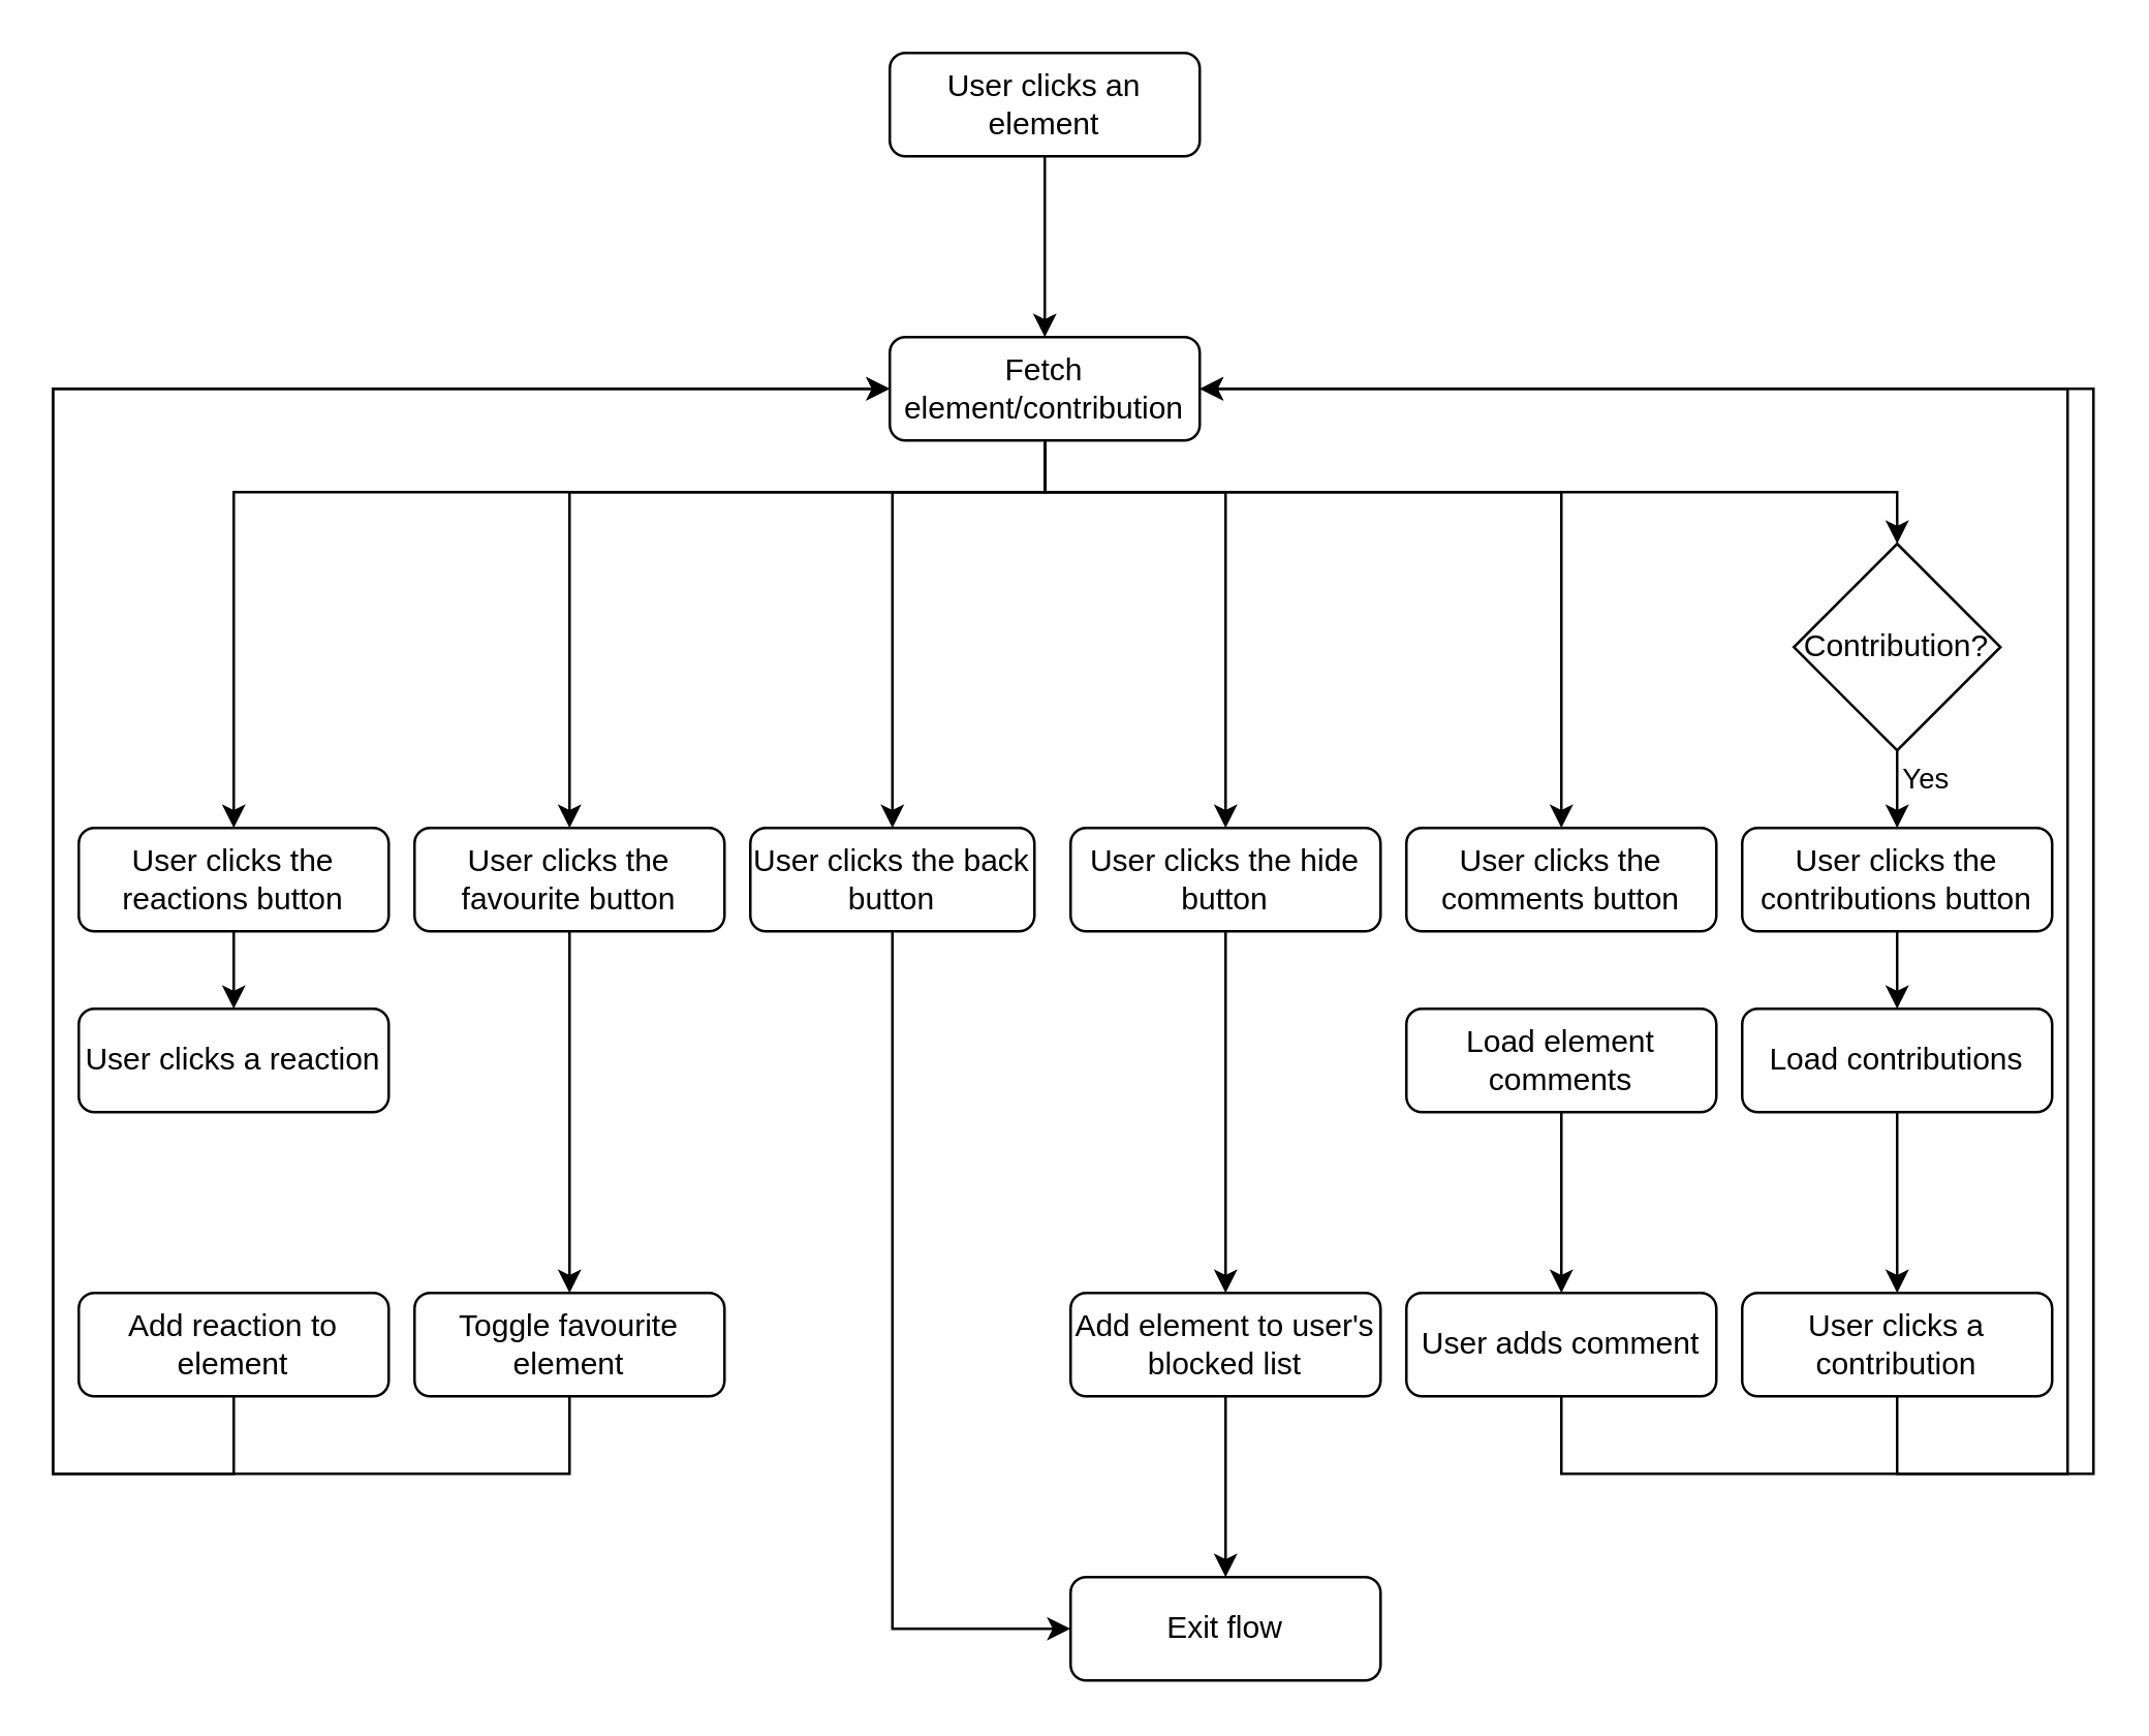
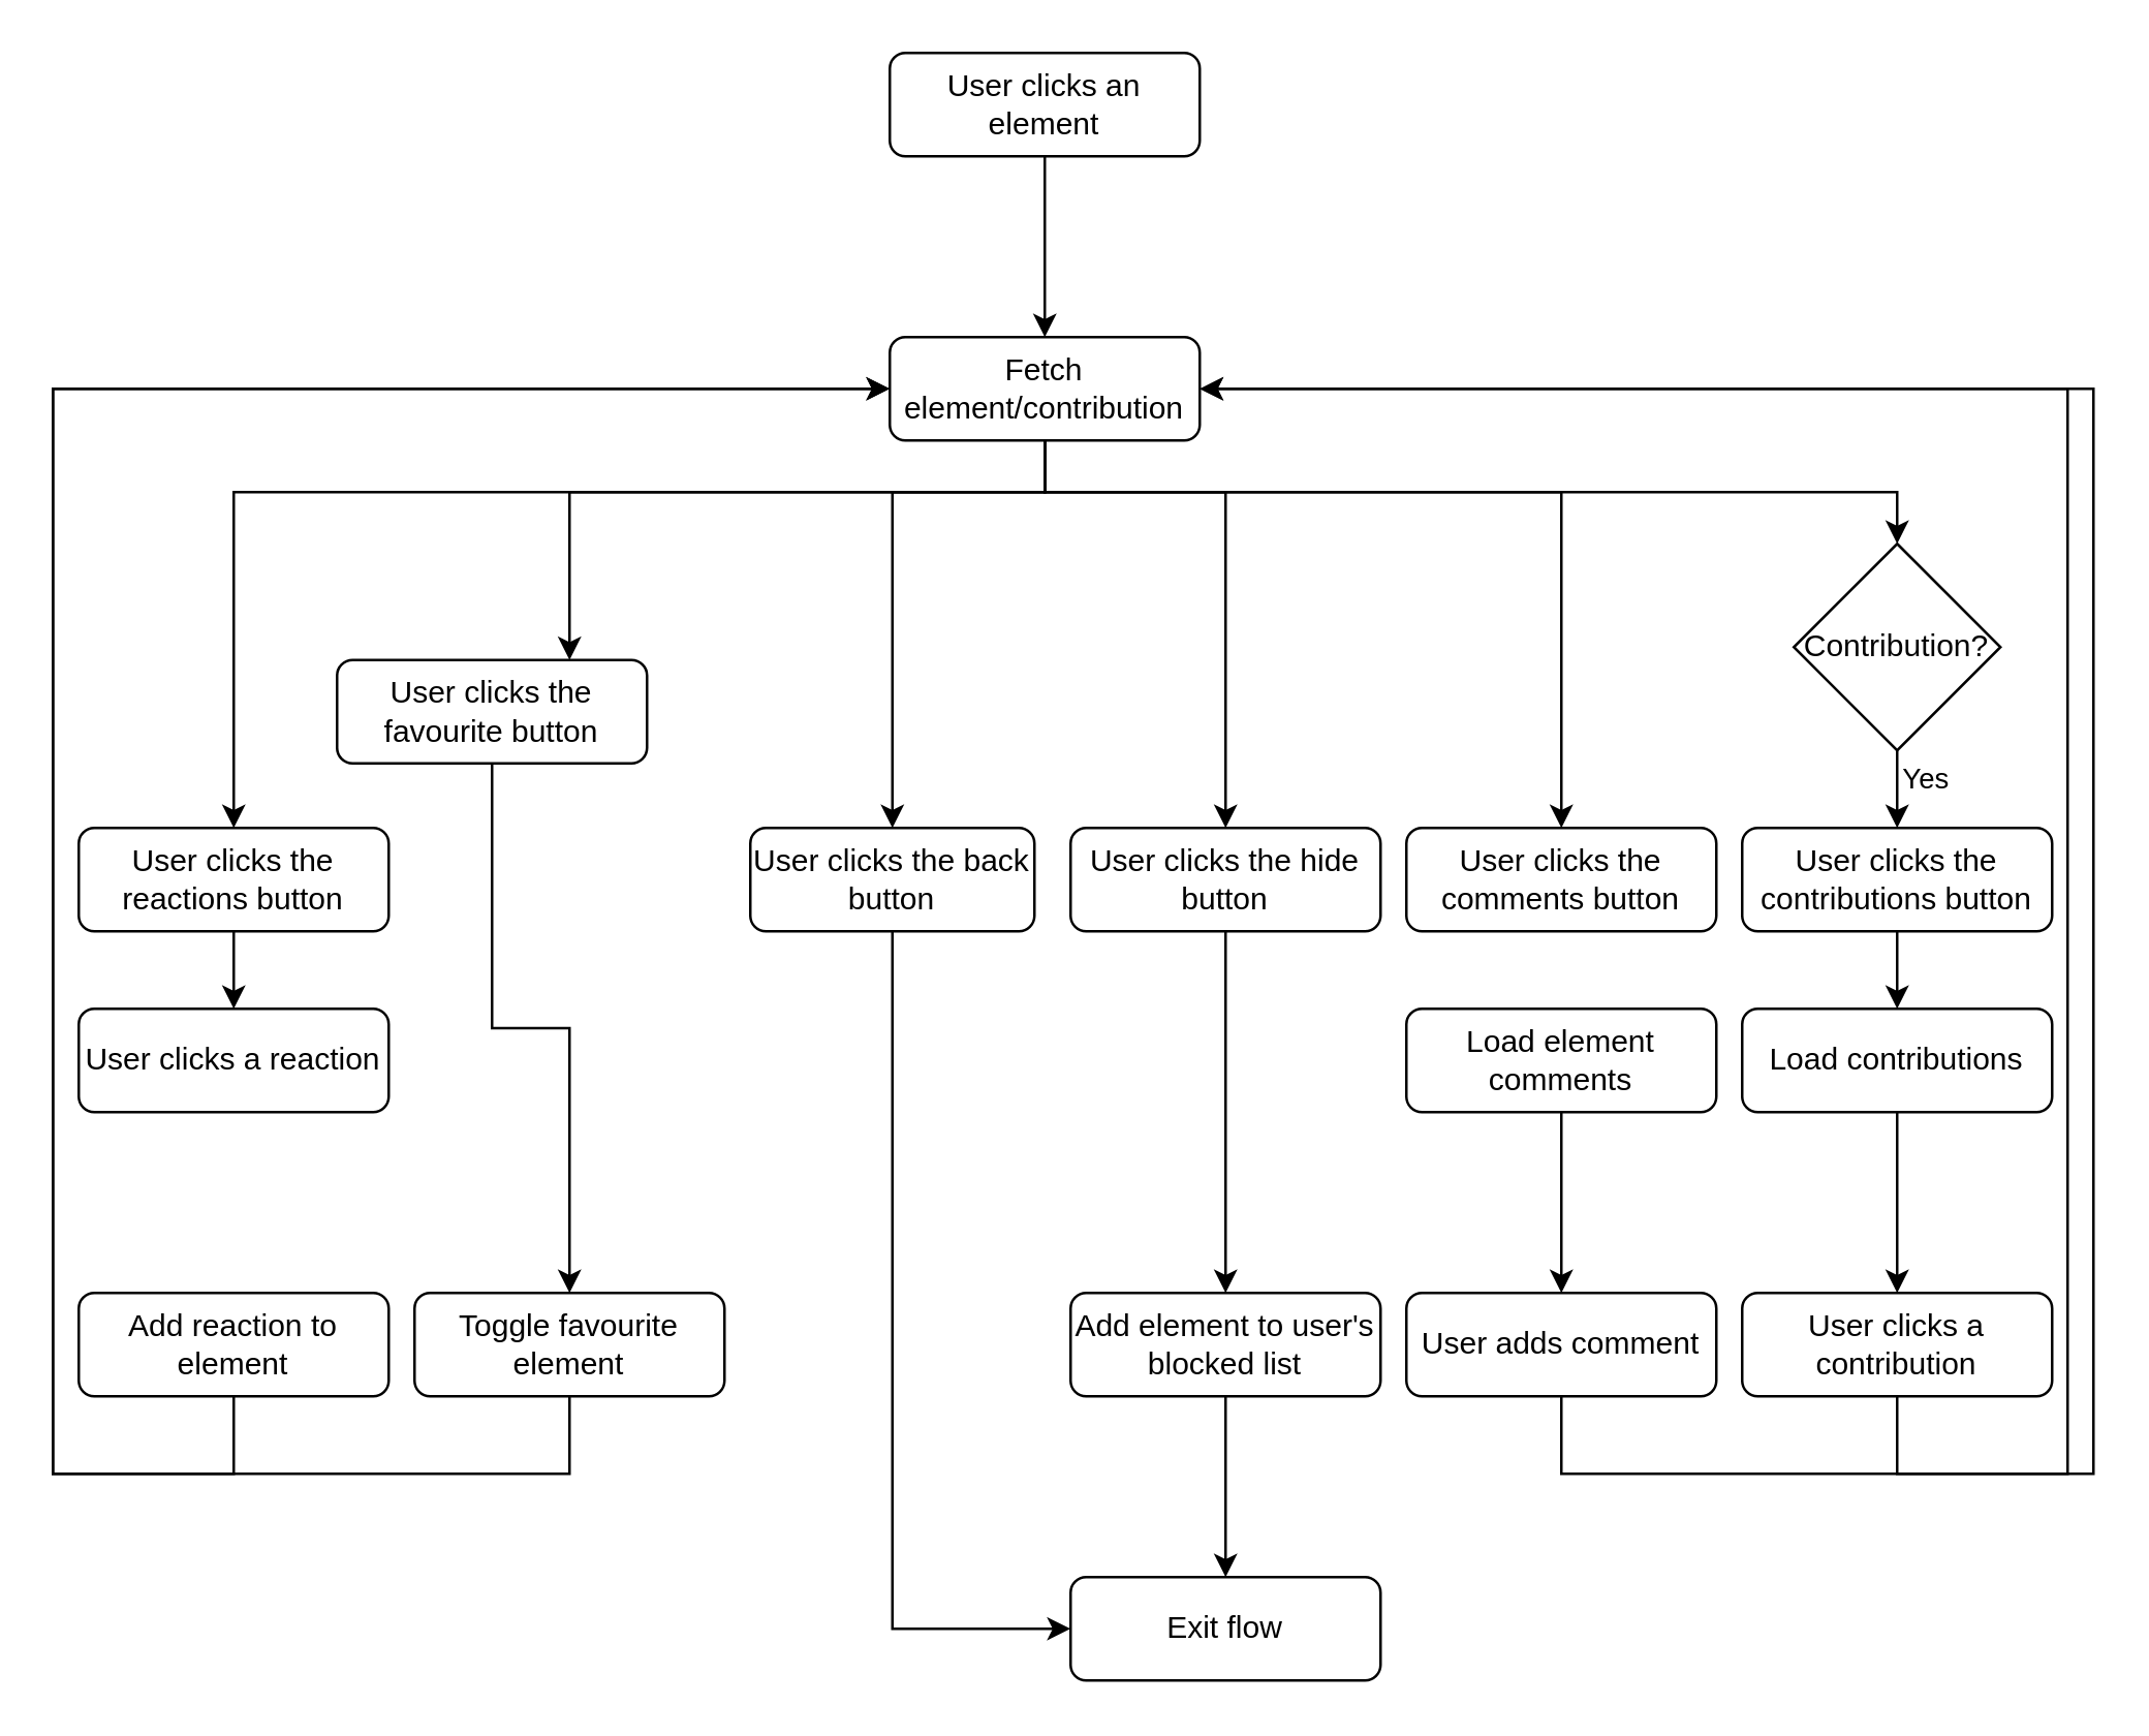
- <mxCell id="14" value="User clicks the favourite button" style="whiteSpace=wrap;html=1;rounded=1;glass=0;strokeWidth=1;shadow=0;" vertex="1" parent="1"><mxGeometry x="160" y="320" width="120" height="40" as="geometry" /></mxCell>
+ <mxCell id="14" value="User clicks the favourite button" style="whiteSpace=wrap;html=1;rounded=1;glass=0;strokeWidth=1;shadow=0;" vertex="1" parent="1"><mxGeometry x="130" y="255" width="120" height="40" as="geometry" /></mxCell>
